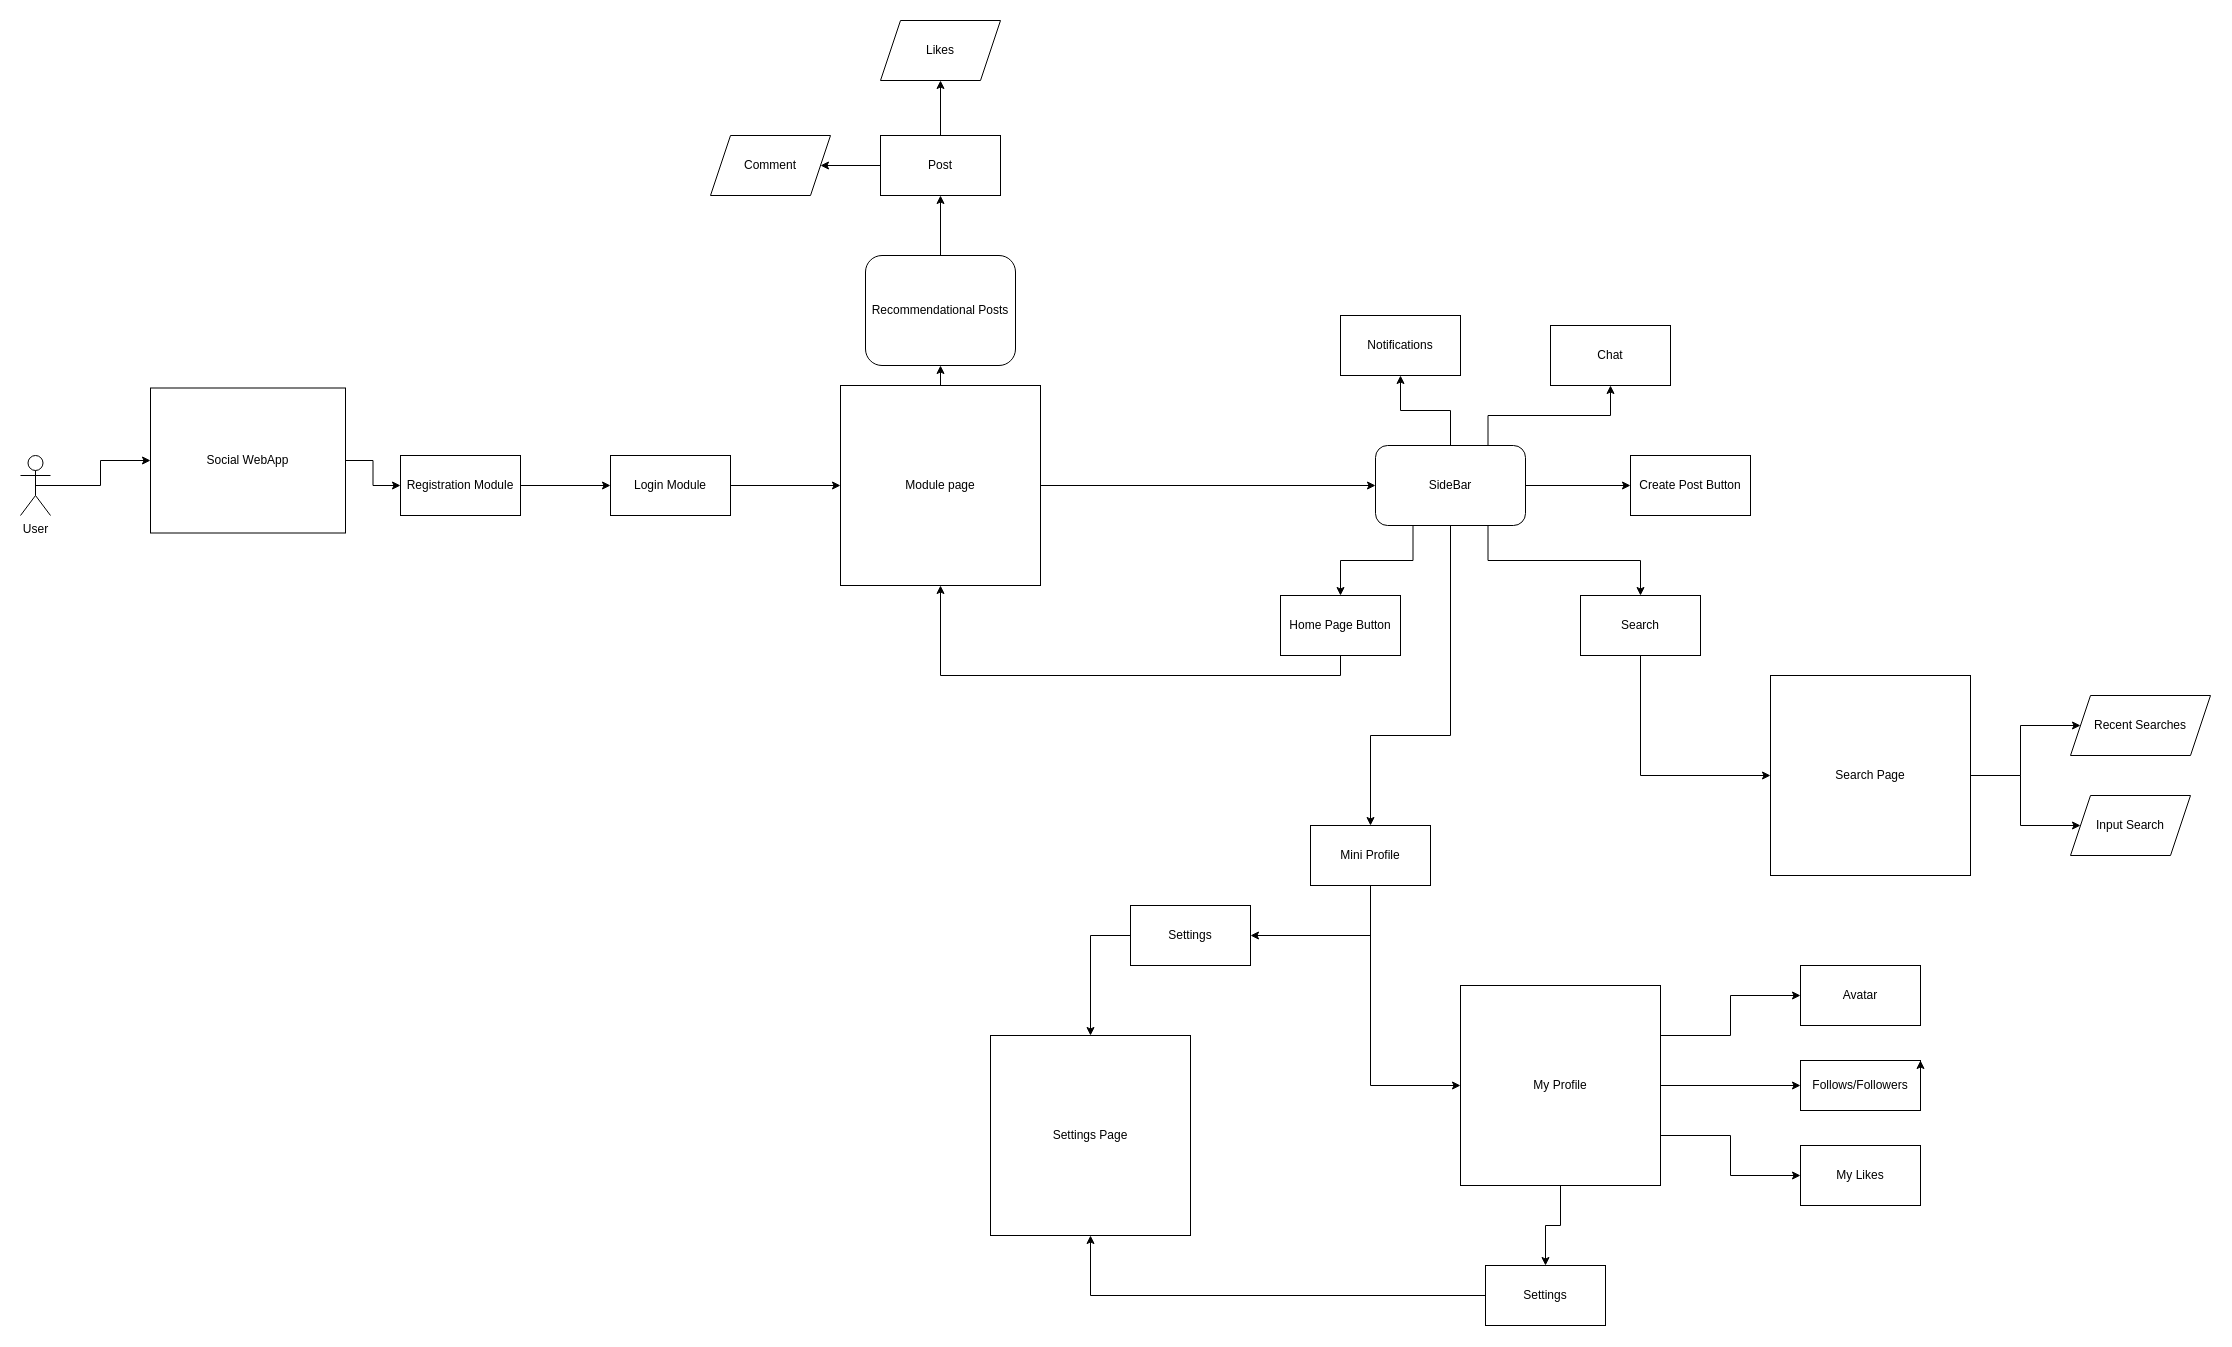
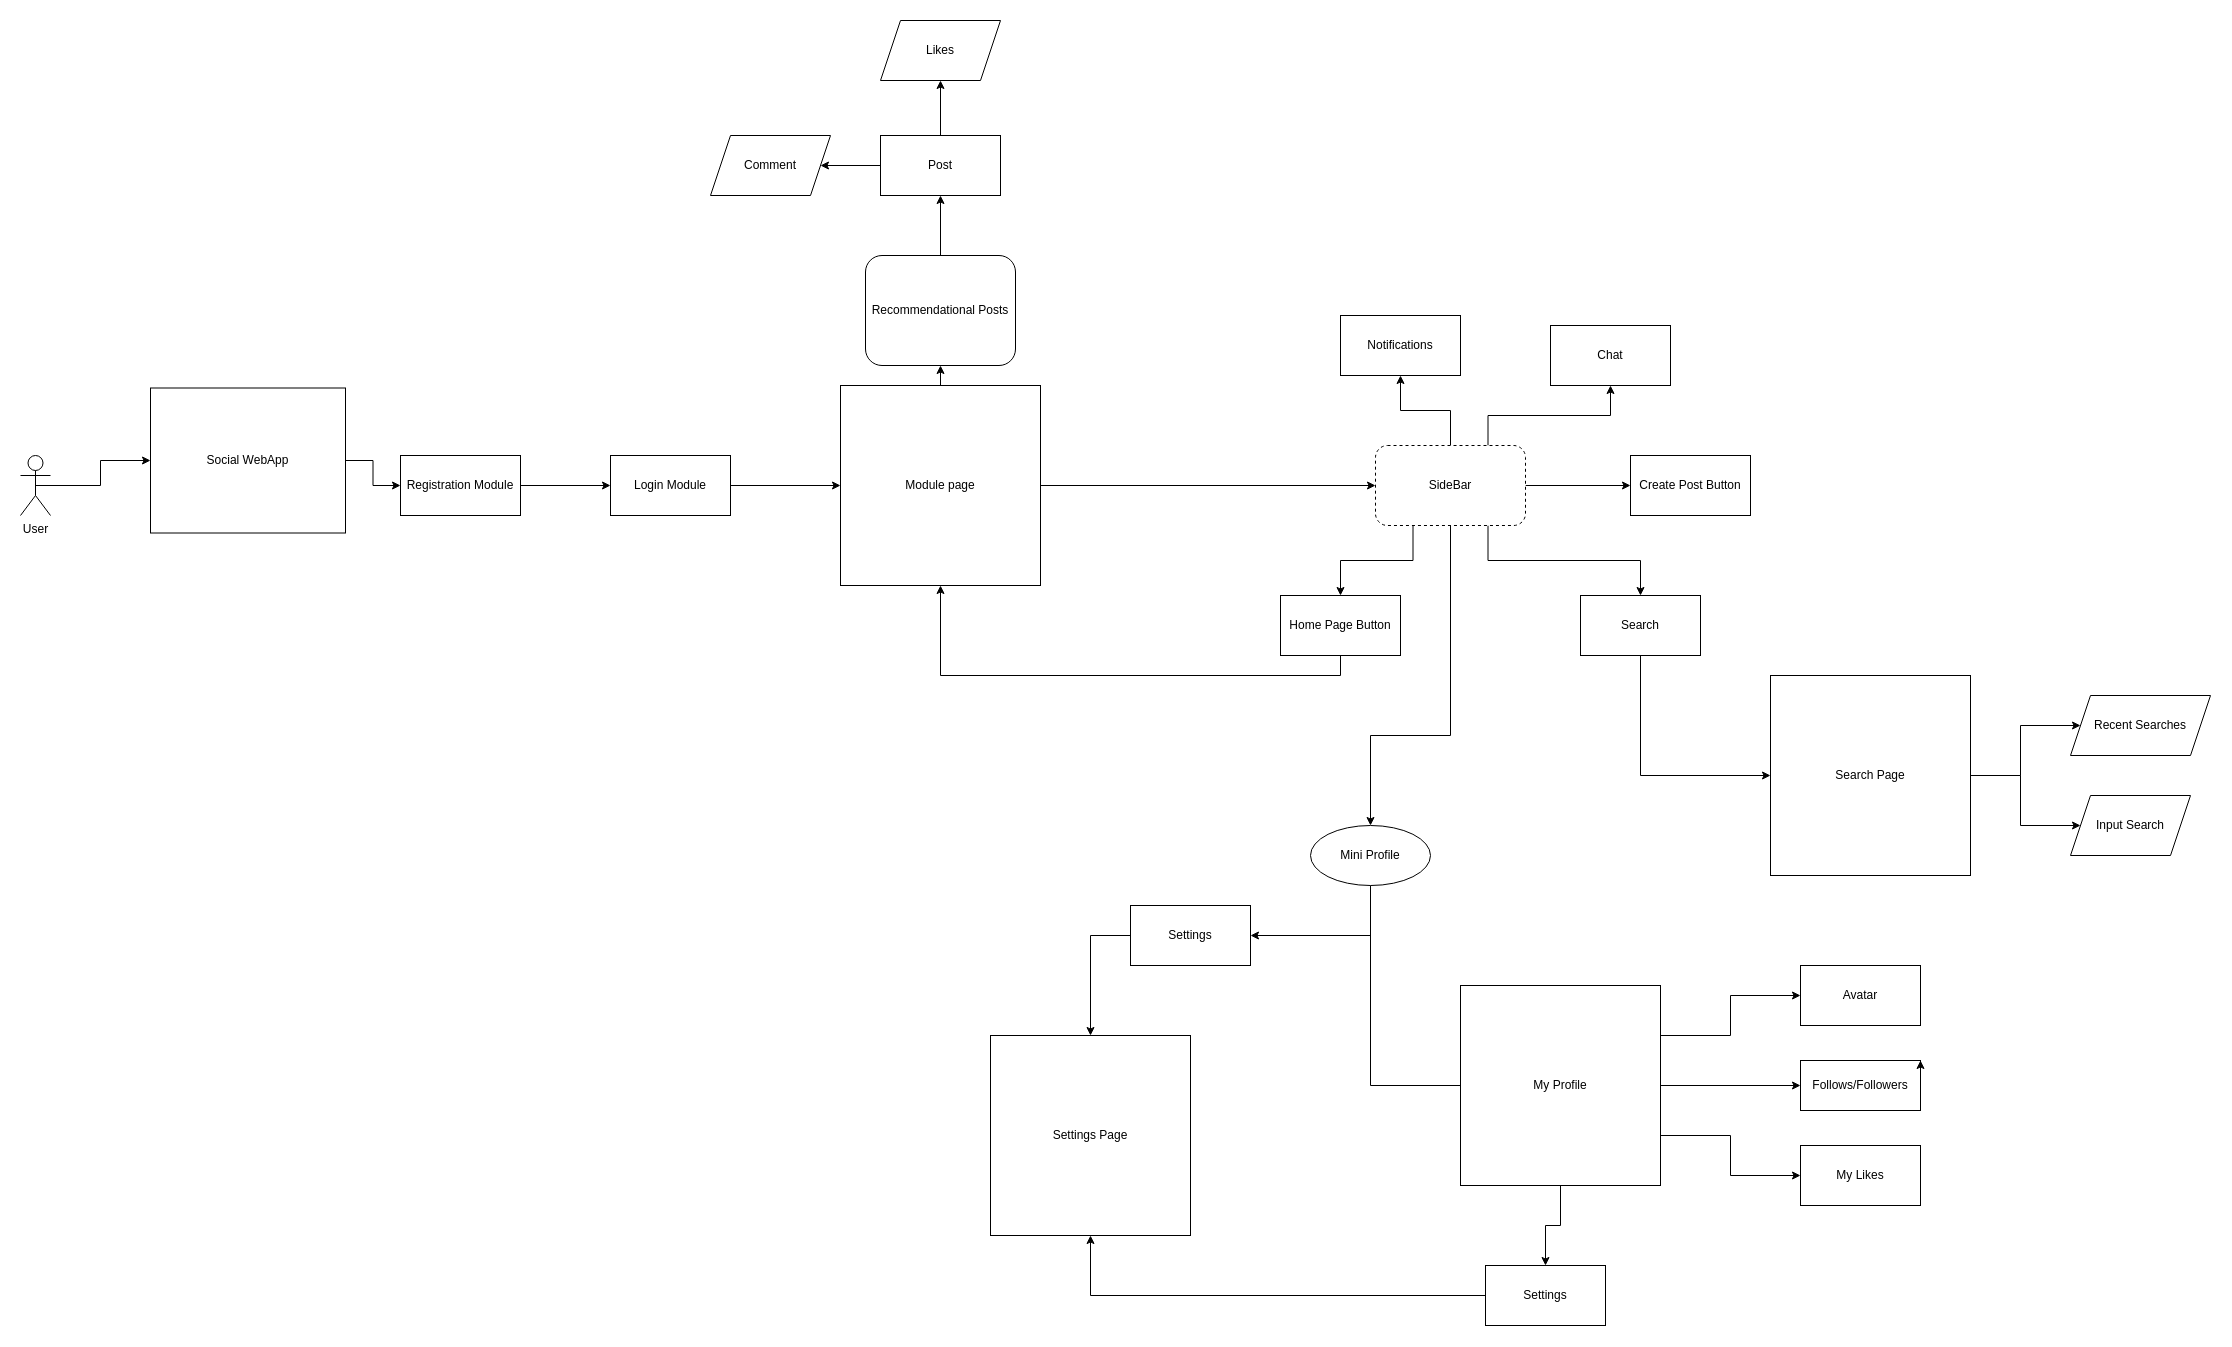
- <mxCell id="19" value="SideBar" style="rounded=1;whiteSpace=wrap;html=1;" parent="1" vertex="1"><mxGeometry x="1375" y="445" width="150" height="80" as="geometry" /></mxCell>
+ <mxCell id="19" value="SideBar" style="rounded=1;whiteSpace=wrap;html=1;dashed=1;" parent="1" vertex="1"><mxGeometry x="1375" y="445" width="150" height="80" as="geometry" /></mxCell>
- <mxCell id="24" value="Mini Profile" style="rounded=0;whiteSpace=wrap;html=1;" parent="1" vertex="1"><mxGeometry x="1310" y="825" width="120" height="60" as="geometry" /></mxCell>
+ <mxCell id="24" value="Mini Profile" style="ellipse;whiteSpace=wrap;html=1;" parent="1" vertex="1"><mxGeometry x="1310" y="825" width="120" height="60" as="geometry" /></mxCell>
- <mxCell id="23" style="edgeStyle=orthogonalEdgeStyle;rounded=0;orthogonalLoop=1;jettySize=auto;html=1;exitX=0.5;exitY=1;exitDx=0;exitDy=0;entryX=0;entryY=0.5;entryDx=0;entryDy=0;" parent="1" source="24" target="42" edge="1"><mxGeometry relative="1" as="geometry" /></mxCell>
+ <mxCell id="23" style="edgeStyle=orthogonalEdgeStyle;rounded=0;orthogonalLoop=1;jettySize=auto;html=1;exitX=0.5;exitY=1;exitDx=0;exitDy=0;entryX=0;entryY=0.5;entryDx=0;entryDy=0;endArrow=none;" parent="1" source="24" target="42" edge="1"><mxGeometry relative="1" as="geometry" /></mxCell>
